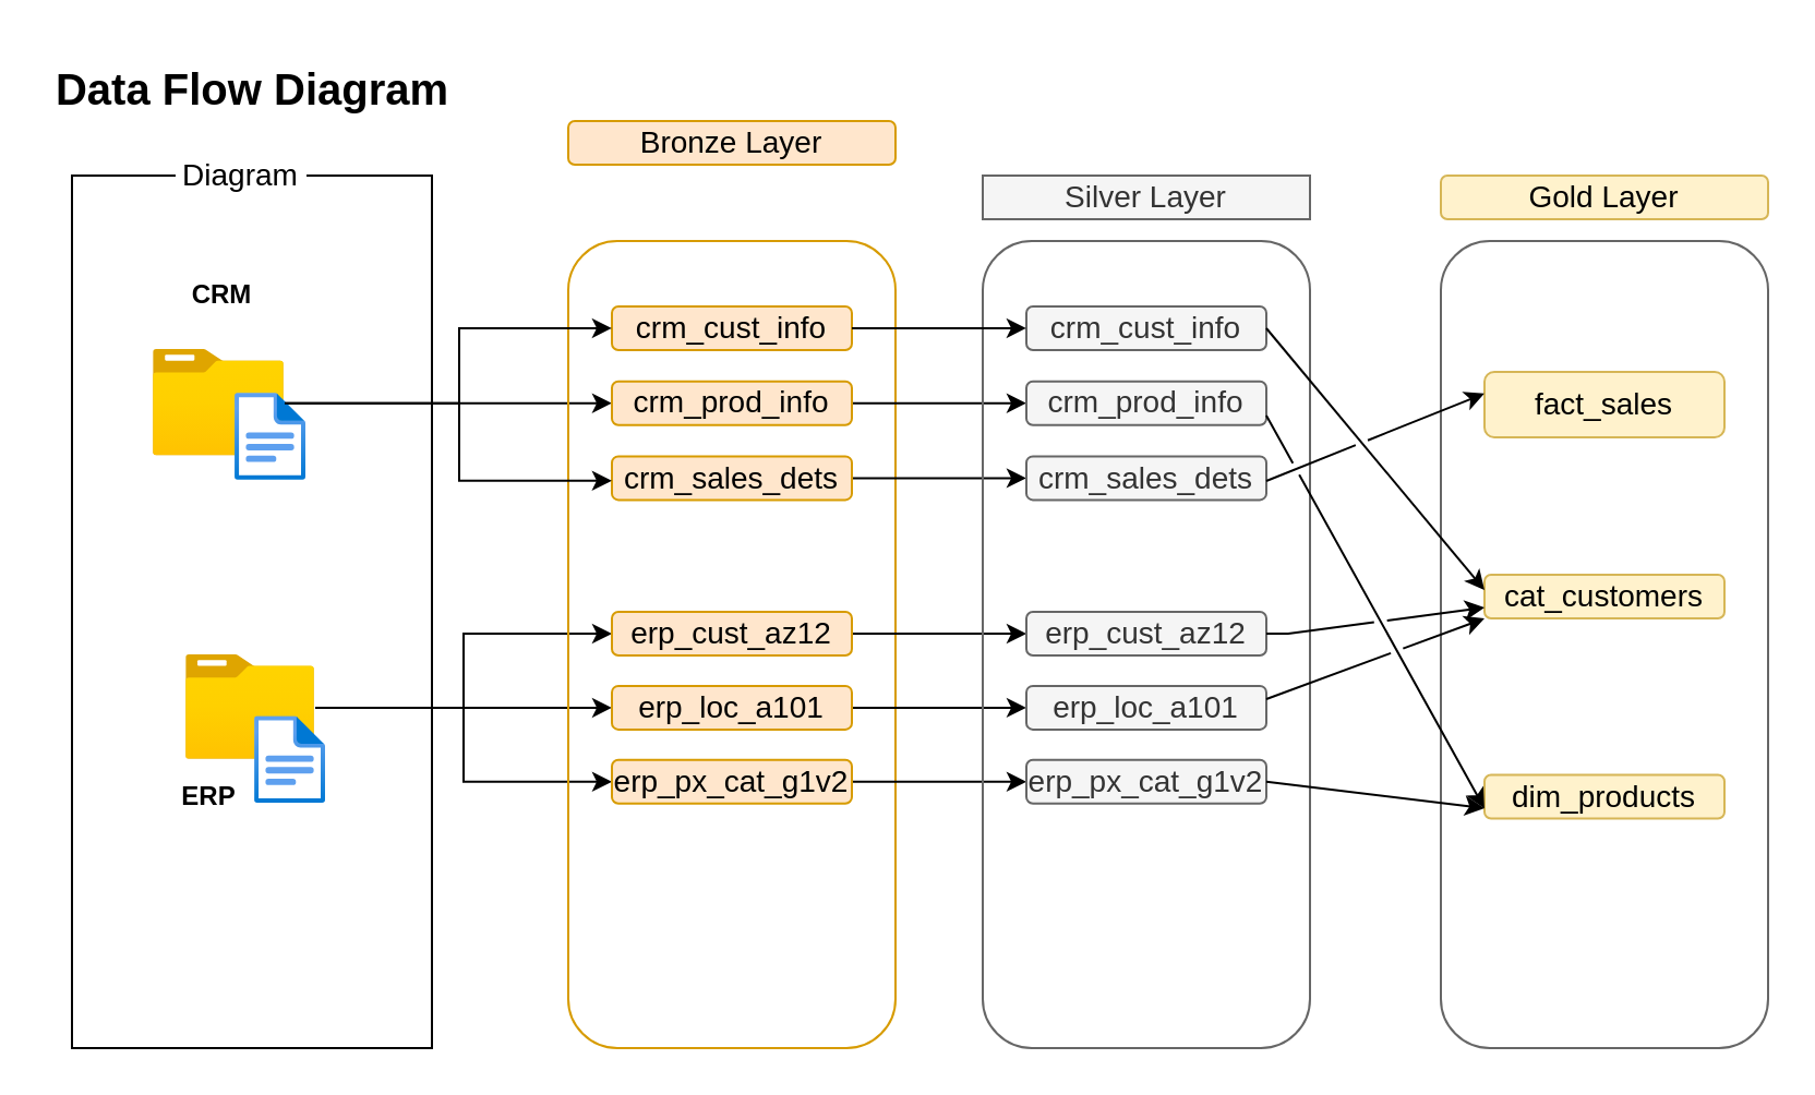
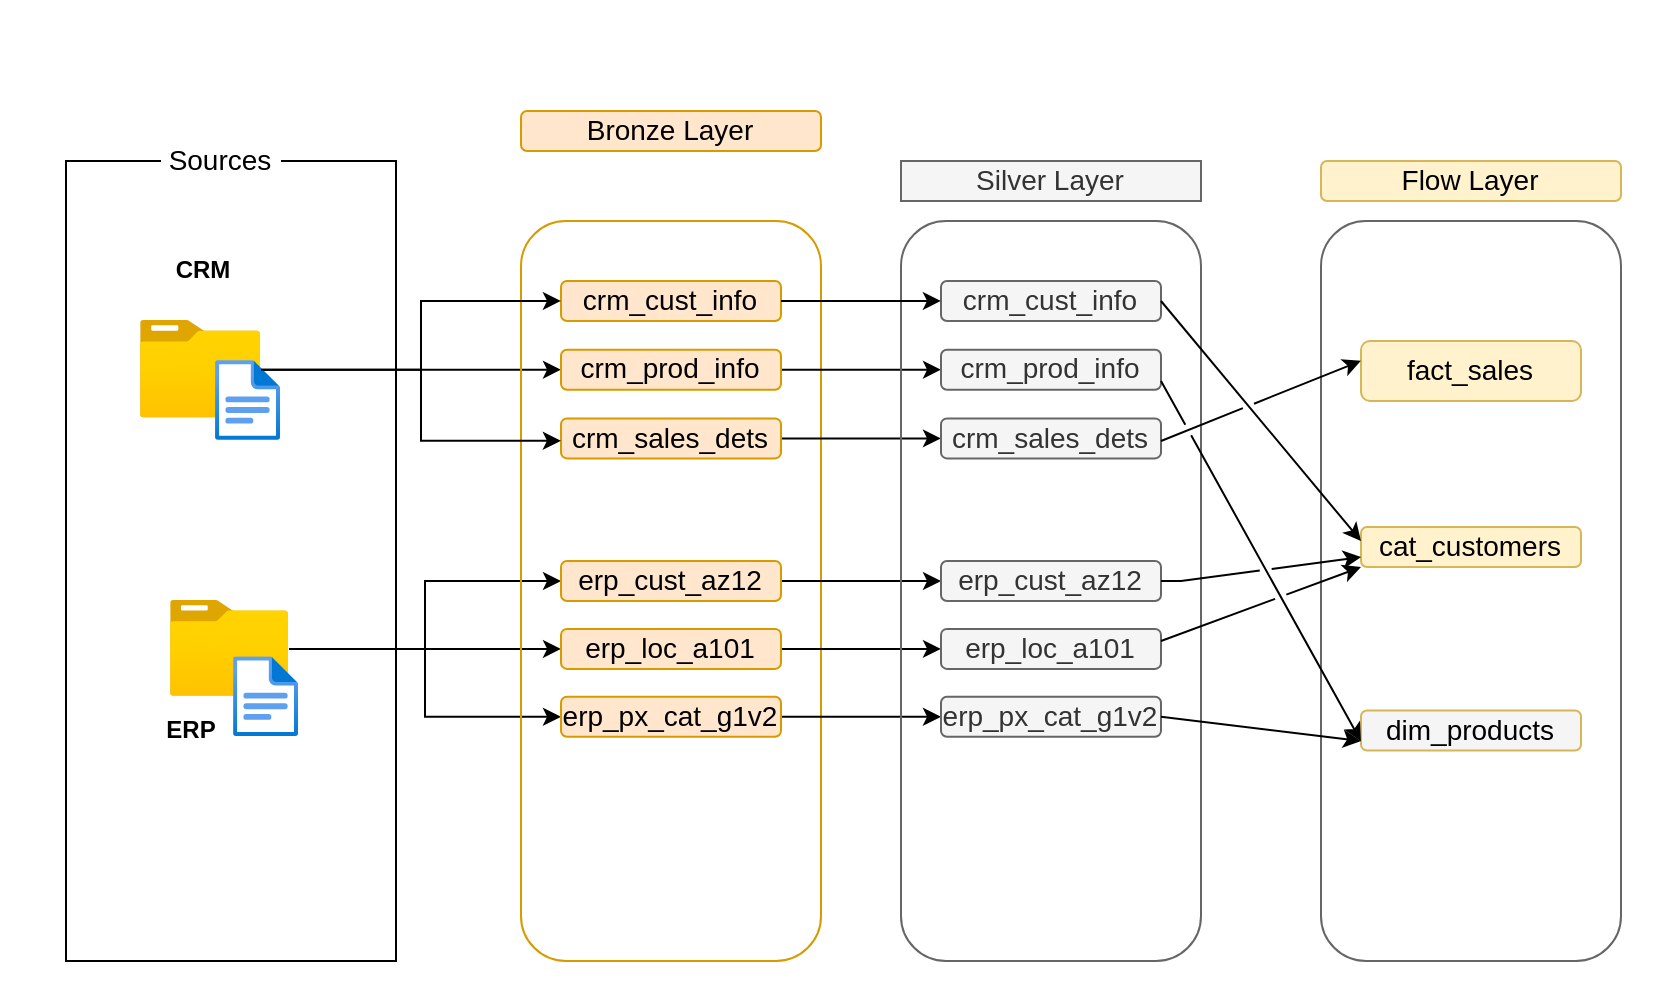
- <mxCell id="2" value="Data Flow Diagram" style="text;html=1;align=center;verticalAlign=middle;resizable=0;points=[];autosize=1;strokeColor=none;fillColor=none;fontStyle=1;fontSize=20;" parent="1" vertex="1"><mxGeometry x="20" y="20" width="190" height="40" as="geometry" /></mxCell>
- <mxCell id="4" value="Diagram" style="rounded=1;whiteSpace=wrap;html=1;fontSize=14;strokeColor=none;" parent="1" vertex="1"><mxGeometry x="80" y="70" width="60" height="20" as="geometry" /></mxCell>
+ <mxCell id="4" value="Sources" style="rounded=1;whiteSpace=wrap;html=1;fontSize=14;strokeColor=none;" parent="1" vertex="1"><mxGeometry x="80" y="70" width="60" height="20" as="geometry" /></mxCell>
- <mxCell id="40" value="Gold Layer" style="rounded=1;whiteSpace=wrap;html=1;fontSize=14;fillColor=#fff2cc;strokeColor=#d6b656;" vertex="1" parent="1"><mxGeometry x="660" y="80" width="150" height="20" as="geometry" /></mxCell>
+ <mxCell id="40" value="Flow Layer" style="rounded=1;whiteSpace=wrap;html=1;fontSize=14;fillColor=#fff2cc;strokeColor=#d6b656;" vertex="1" parent="1"><mxGeometry x="660" y="80" width="150" height="20" as="geometry" /></mxCell>
- <mxCell id="43" value="dim_products" style="rounded=1;whiteSpace=wrap;html=1;fontSize=14;fillColor=#fff2cc;strokeColor=#d6b656;" vertex="1" parent="1"><mxGeometry x="680" y="354.76" width="110" height="20" as="geometry" /></mxCell>
+ <mxCell id="43" value="dim_products" style="rounded=1;whiteSpace=wrap;html=1;fontSize=14;fillColor=#f5f5f5;strokeColor=#d6b656;" vertex="1" parent="1"><mxGeometry x="680" y="354.76" width="110" height="20" as="geometry" /></mxCell>
